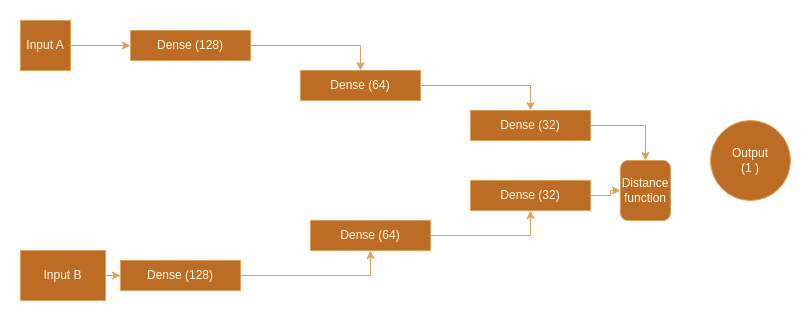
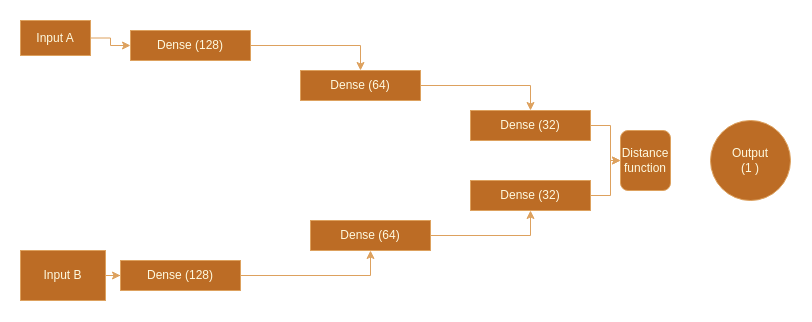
- <mxCell id="3" value="Input A" style="whiteSpace=wrap;html=1;aspect=fixed;labelBackgroundColor=none;fillColor=#BC6C25;strokeColor=#DDA15E;fontColor=#FEFAE0;" vertex="1" parent="1"><mxGeometry x="20" y="20" width="50" height="50" as="geometry" /></mxCell>
+ <mxCell id="3" value="Input A" style="whiteSpace=wrap;html=1;aspect=fixed;labelBackgroundColor=none;fillColor=#BC6C25;strokeColor=#DDA15E;fontColor=#FEFAE0;" vertex="1" parent="1"><mxGeometry x="20" y="20" width="70" height="35" as="geometry" /></mxCell>
- <mxCell id="18" value="Distance function" style="rounded=1;whiteSpace=wrap;html=1;labelBackgroundColor=none;fillColor=#BC6C25;strokeColor=#DDA15E;fontColor=#FEFAE0;" vertex="1" parent="1"><mxGeometry x="620" y="160" width="50" height="60" as="geometry" /></mxCell>
+ <mxCell id="18" value="Distance function" style="rounded=1;whiteSpace=wrap;html=1;labelBackgroundColor=none;fillColor=#BC6C25;strokeColor=#DDA15E;fontColor=#FEFAE0;" vertex="1" parent="1"><mxGeometry x="620" y="130" width="50" height="60" as="geometry" /></mxCell>
